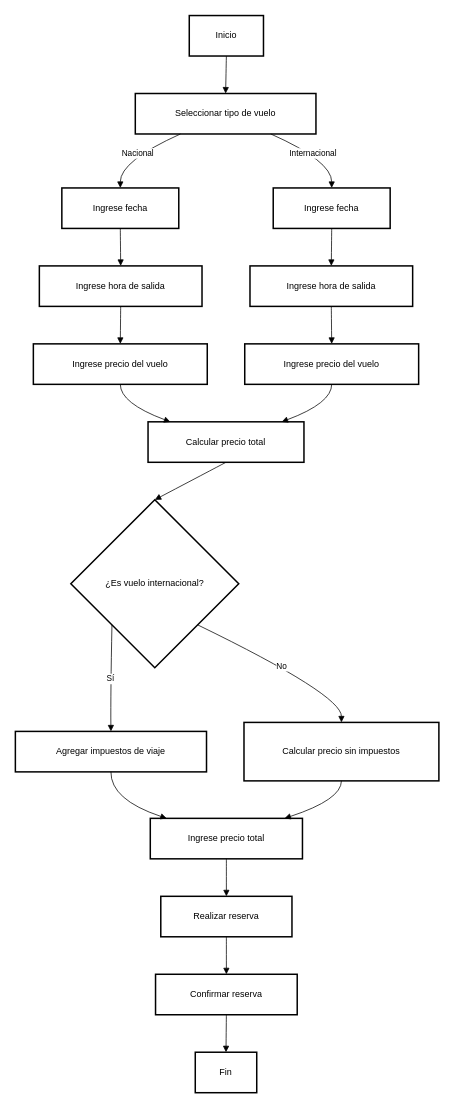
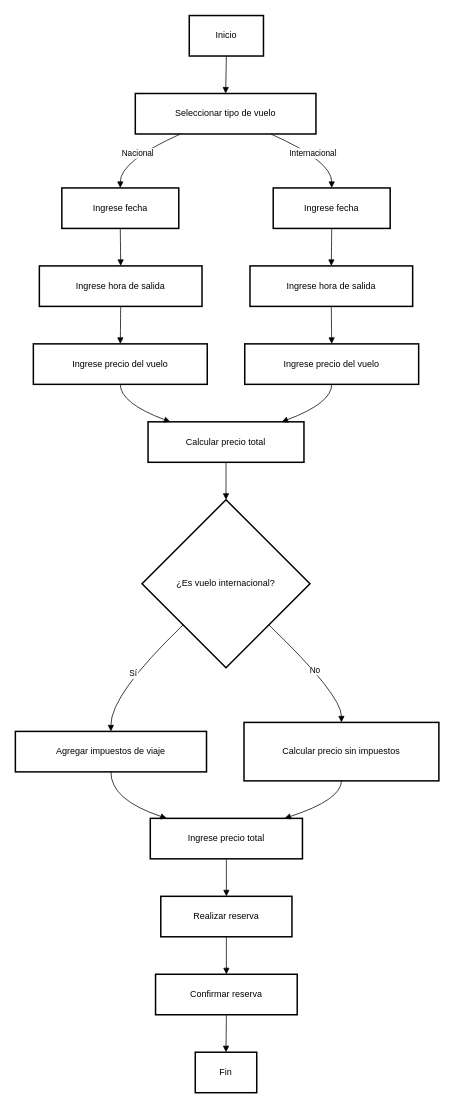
- <mxCell id="11" value="¿Es vuelo internacional?" style="rhombus;strokeWidth=2;whiteSpace=wrap;" parent="1" vertex="1"><mxGeometry x="94" y="666" width="224" height="224" as="geometry" /></mxCell>
+ <mxCell id="11" value="¿Es vuelo internacional?" style="rhombus;strokeWidth=2;whiteSpace=wrap;" parent="1" vertex="1"><mxGeometry x="189" y="666" width="224" height="224" as="geometry" /></mxCell>
